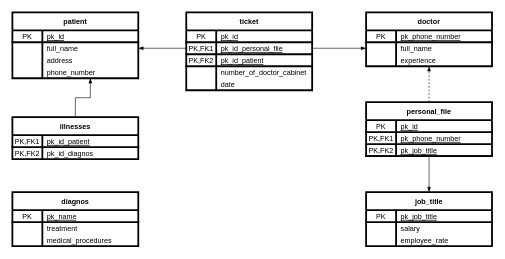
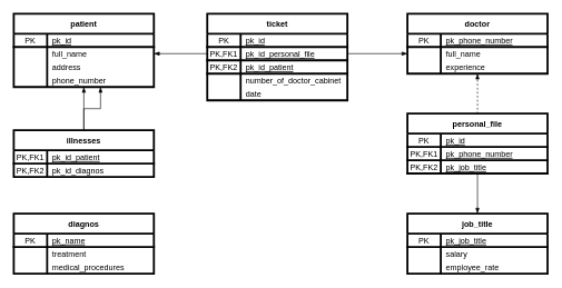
+ <mxCell id="63" style="edgeStyle=orthogonalEdgeStyle;rounded=0;orthogonalLoop=1;jettySize=auto;html=1;entryX=0.5;entryY=1;entryDx=0;entryDy=0;endArrow=blockThin;endFill=1;" edge="1" parent="1" source="65" target="2"><mxGeometry relative="1" as="geometry" /></mxCell>
